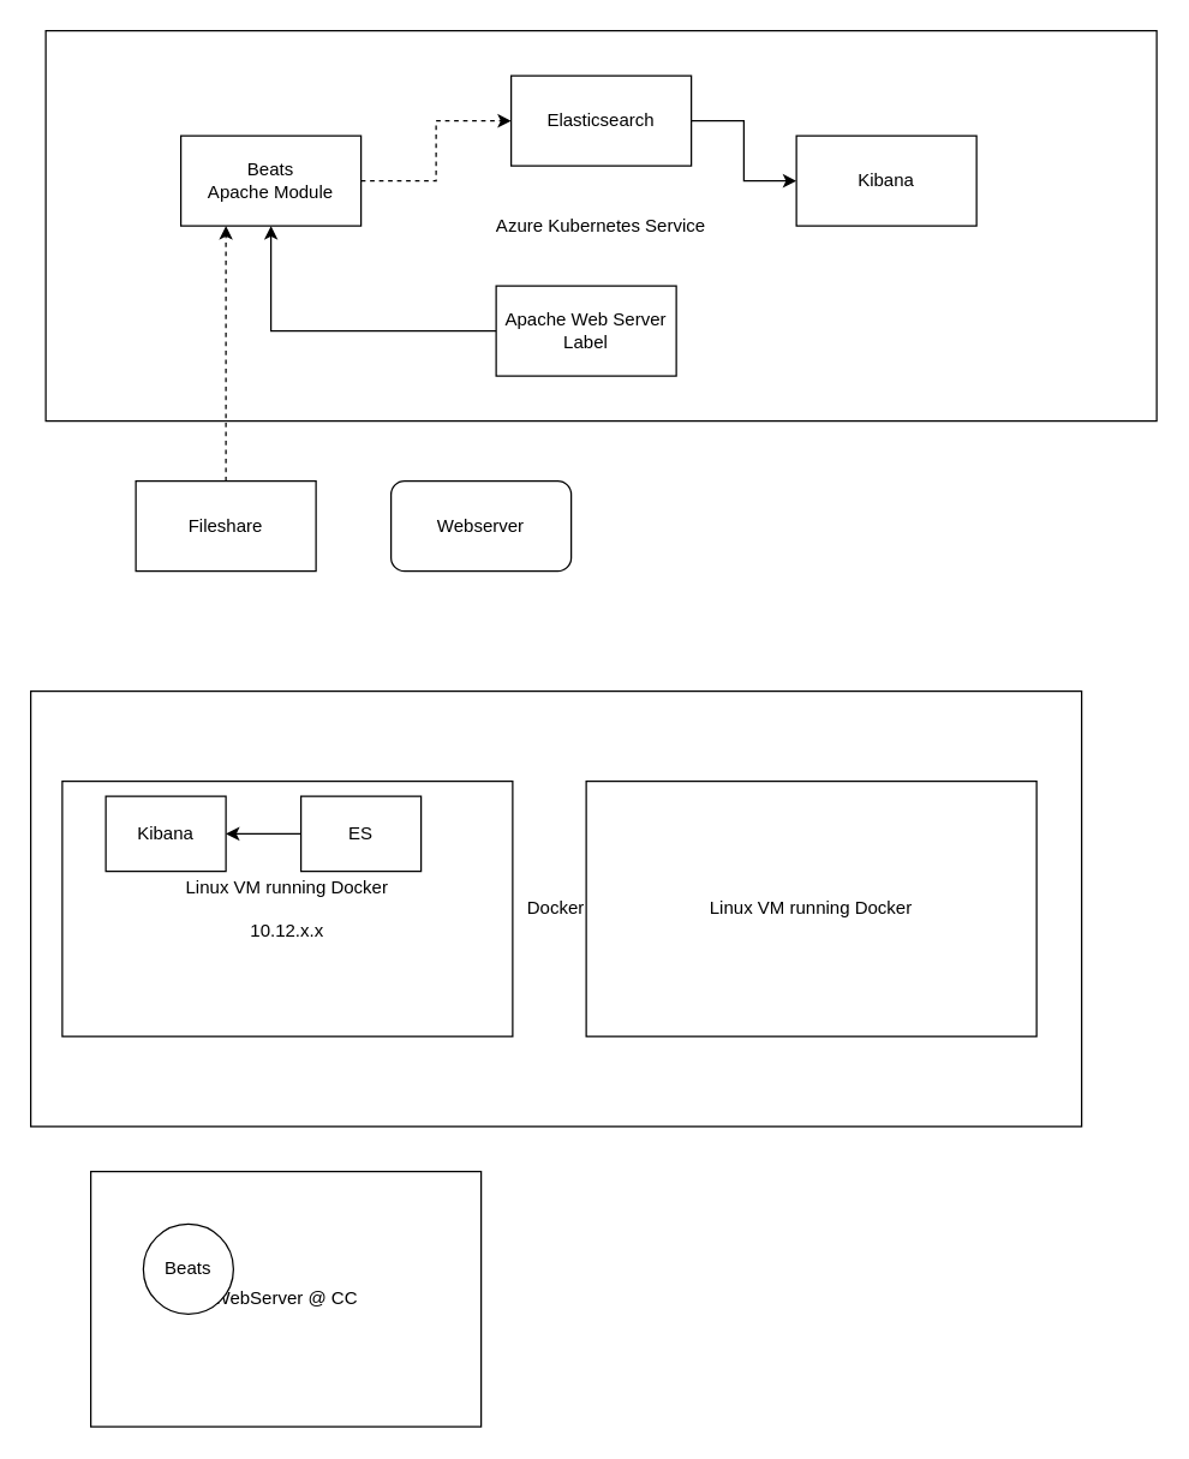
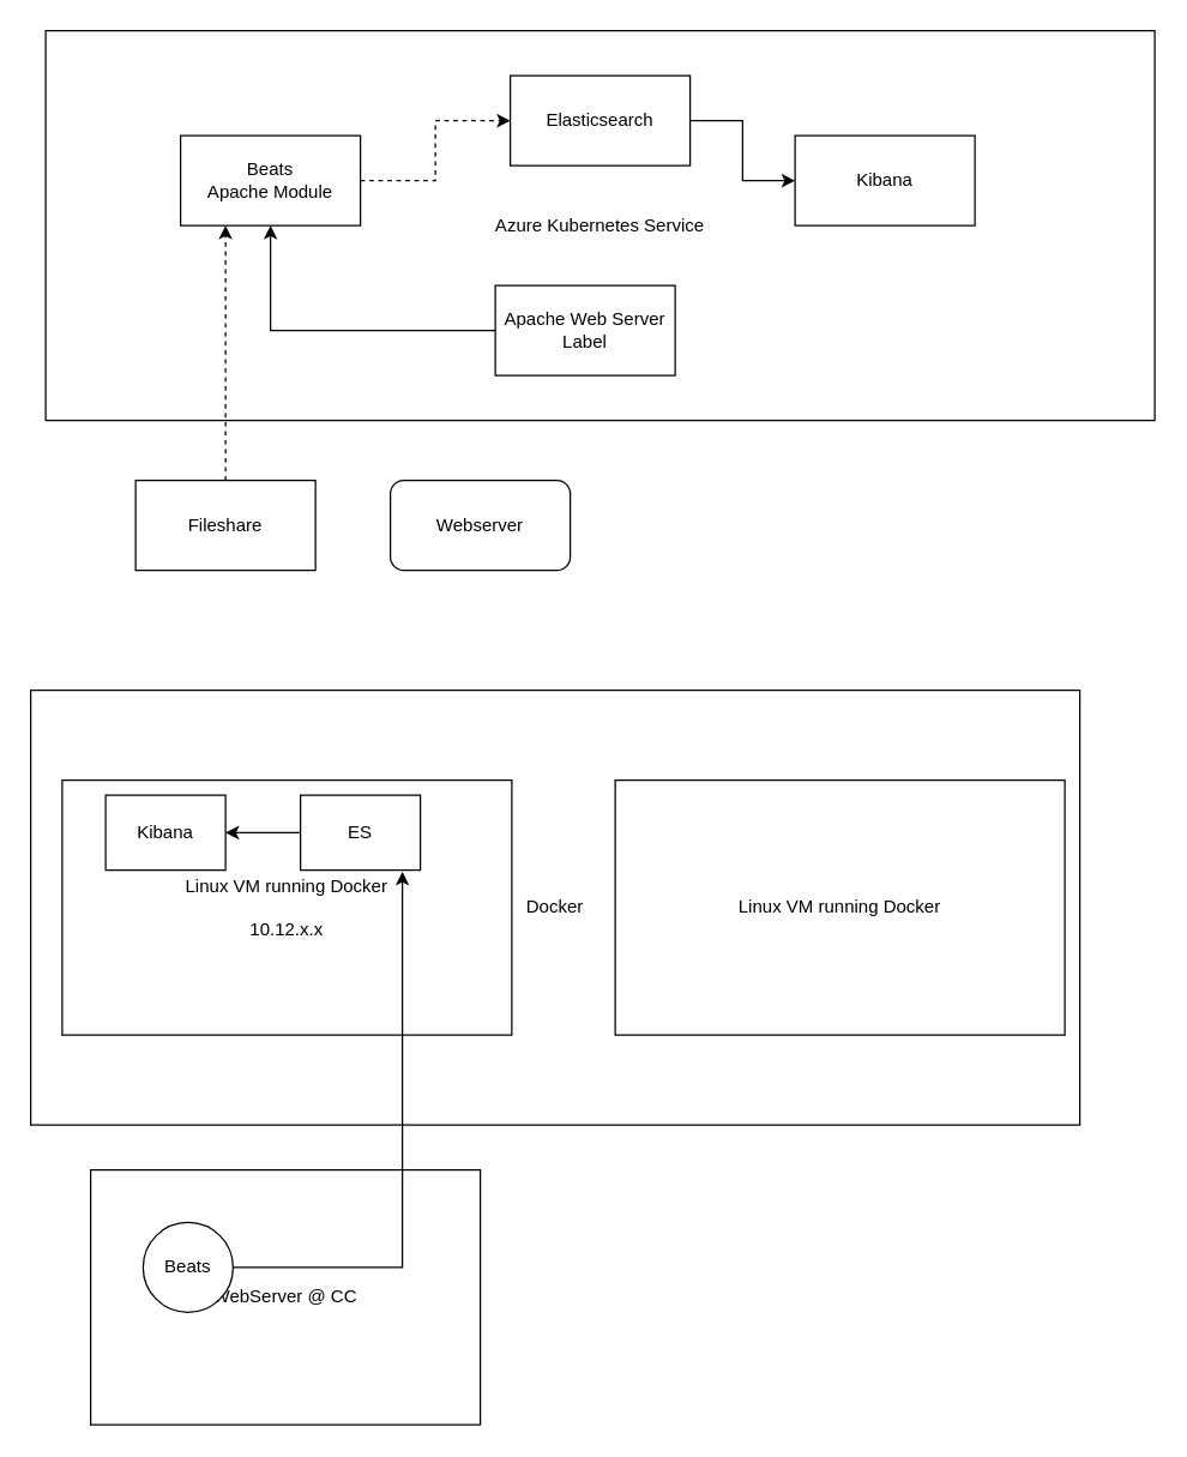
- <mxCell id="15" value="Linux VM running Docker" style="rounded=0;whiteSpace=wrap;html=1;" parent="1" vertex="1"><mxGeometry x="390" y="520" width="300" height="170" as="geometry" /></mxCell>
+ <mxCell id="15" value="Linux VM running Docker" style="rounded=0;whiteSpace=wrap;html=1;" parent="1" vertex="1"><mxGeometry x="410" y="520" width="300" height="170" as="geometry" /></mxCell>
+ <mxCell id="20" style="edgeStyle=orthogonalEdgeStyle;rounded=0;orthogonalLoop=1;jettySize=auto;html=1;entryX=0.85;entryY=1.02;entryDx=0;entryDy=0;entryPerimeter=0;" parent="1" source="21" target="18" edge="1"><mxGeometry relative="1" as="geometry" /></mxCell>
